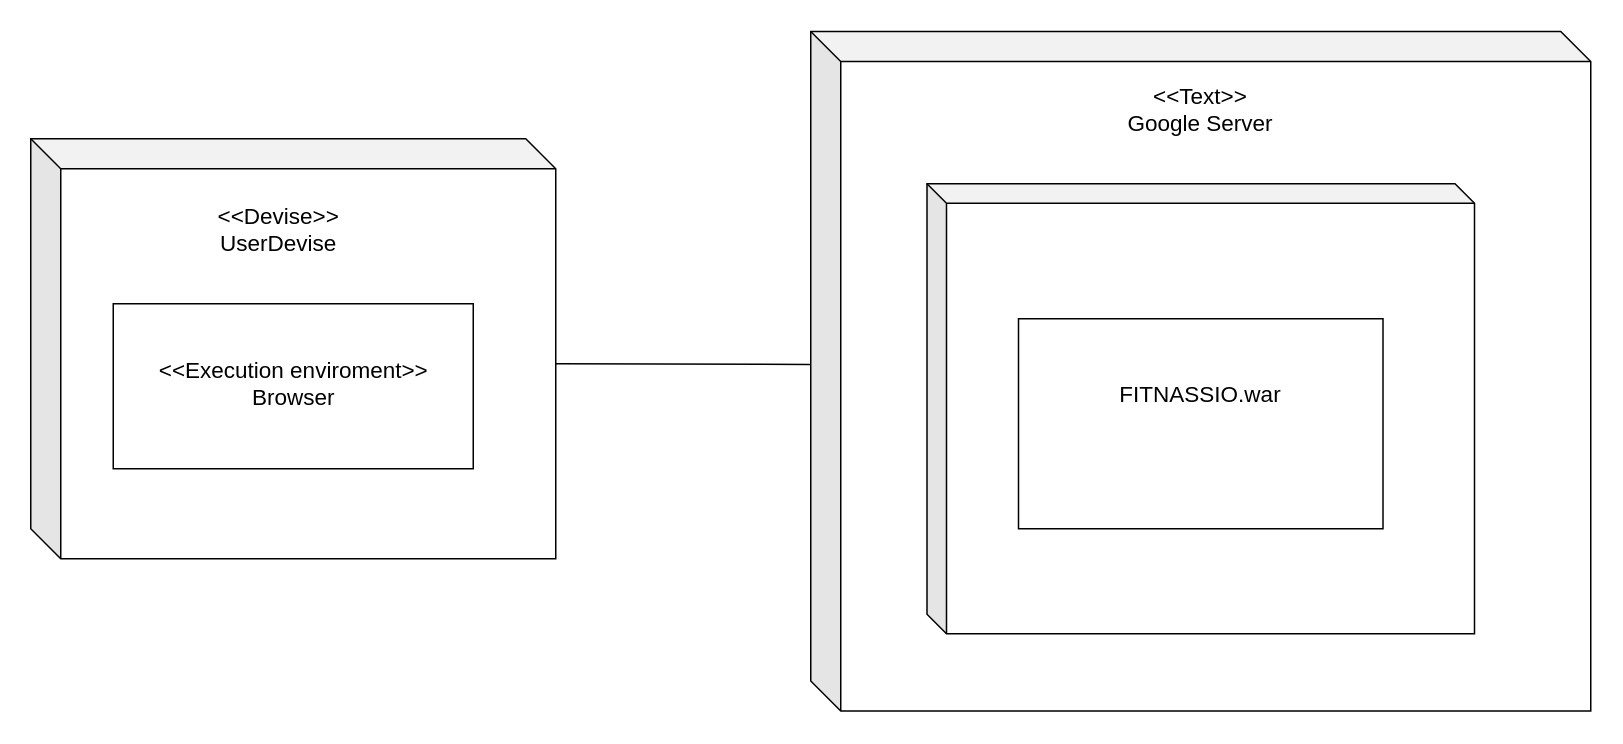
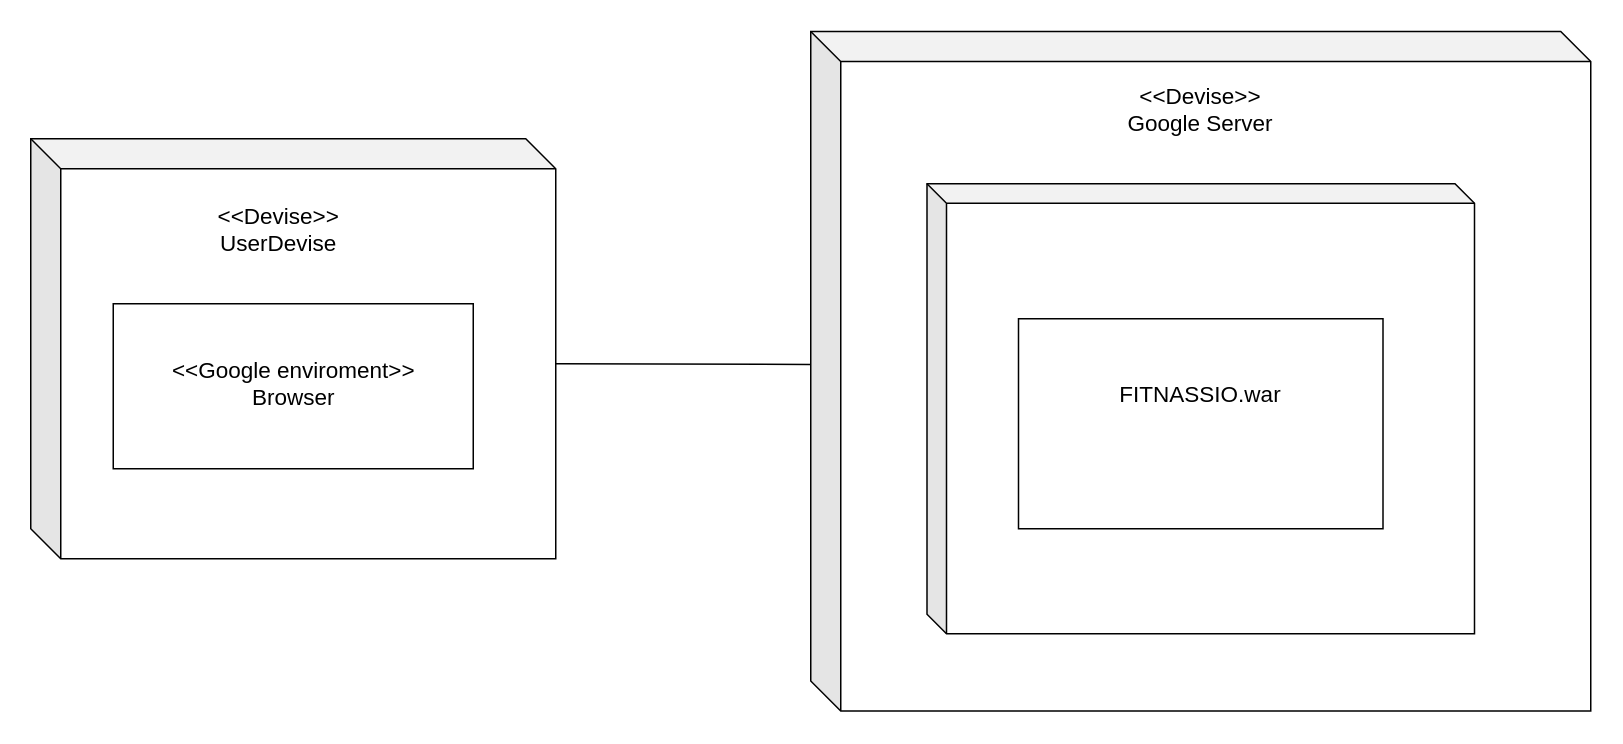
- <mxCell id="8" value="&lt;font style=&quot;font-size: 15px&quot;&gt;&amp;lt;&amp;lt;Text&amp;gt;&amp;gt;&lt;br&gt;Google Server&lt;/font&gt;&lt;br&gt;" style="text;html=1;strokeColor=none;fillColor=none;align=center;verticalAlign=middle;whiteSpace=wrap;rounded=0;" vertex="1" parent="1"><mxGeometry x="725" y="52" width="150" height="40" as="geometry" /></mxCell>
+ <mxCell id="8" value="&lt;font style=&quot;font-size: 15px&quot;&gt;&amp;lt;&amp;lt;Devise&amp;gt;&amp;gt;&lt;br&gt;Google Server&lt;/font&gt;&lt;br&gt;" style="text;html=1;strokeColor=none;fillColor=none;align=center;verticalAlign=middle;whiteSpace=wrap;rounded=0;" vertex="1" parent="1"><mxGeometry x="725" y="52" width="150" height="40" as="geometry" /></mxCell>
- <mxCell id="7" value="&lt;font style=&quot;font-size: 15px&quot;&gt;&amp;lt;&amp;lt;Execution enviroment&amp;gt;&amp;gt;&lt;br&gt;Browser&lt;/font&gt;&lt;br&gt;" style="text;html=1;strokeColor=none;fillColor=none;align=center;verticalAlign=middle;whiteSpace=wrap;rounded=0;" vertex="1" parent="1"><mxGeometry x="64" y="238" width="263" height="34" as="geometry" /></mxCell>
+ <mxCell id="7" value="&lt;font style=&quot;font-size: 15px&quot;&gt;&amp;lt;&amp;lt;Google enviroment&amp;gt;&amp;gt;&lt;br&gt;Browser&lt;/font&gt;&lt;br&gt;" style="text;html=1;strokeColor=none;fillColor=none;align=center;verticalAlign=middle;whiteSpace=wrap;rounded=0;" vertex="1" parent="1"><mxGeometry x="64" y="238" width="263" height="34" as="geometry" /></mxCell>
